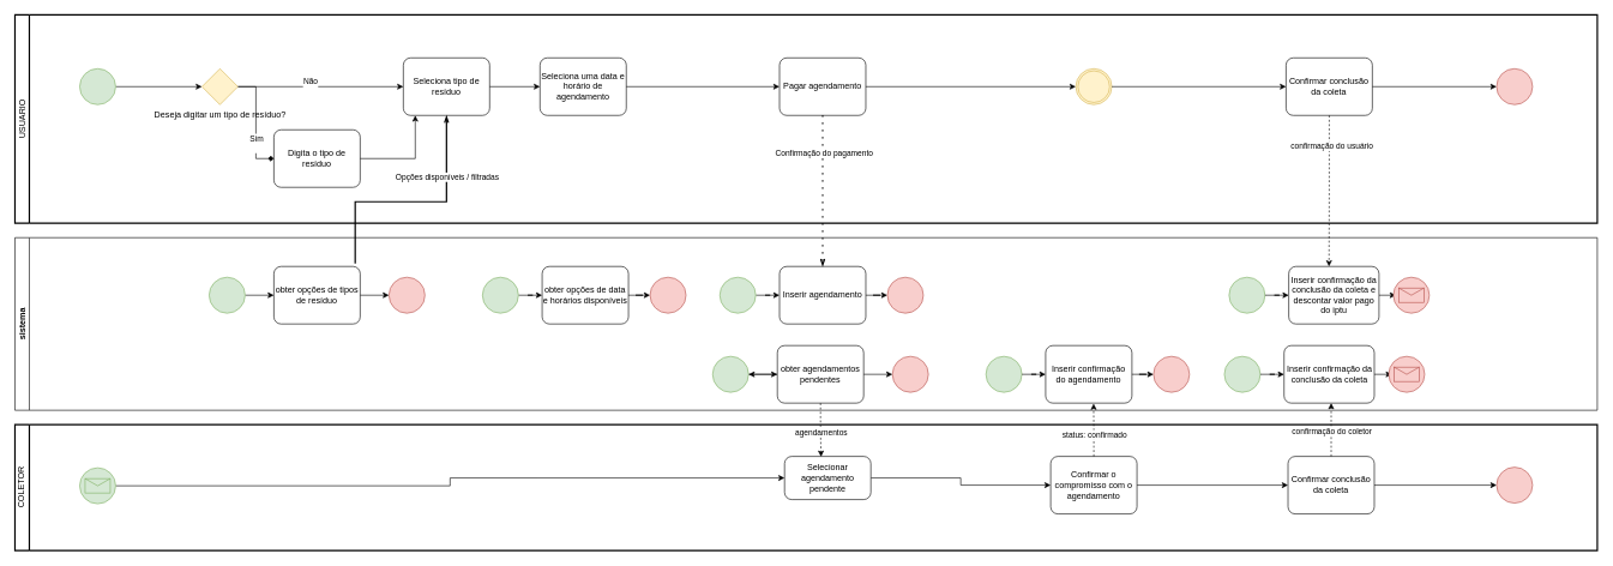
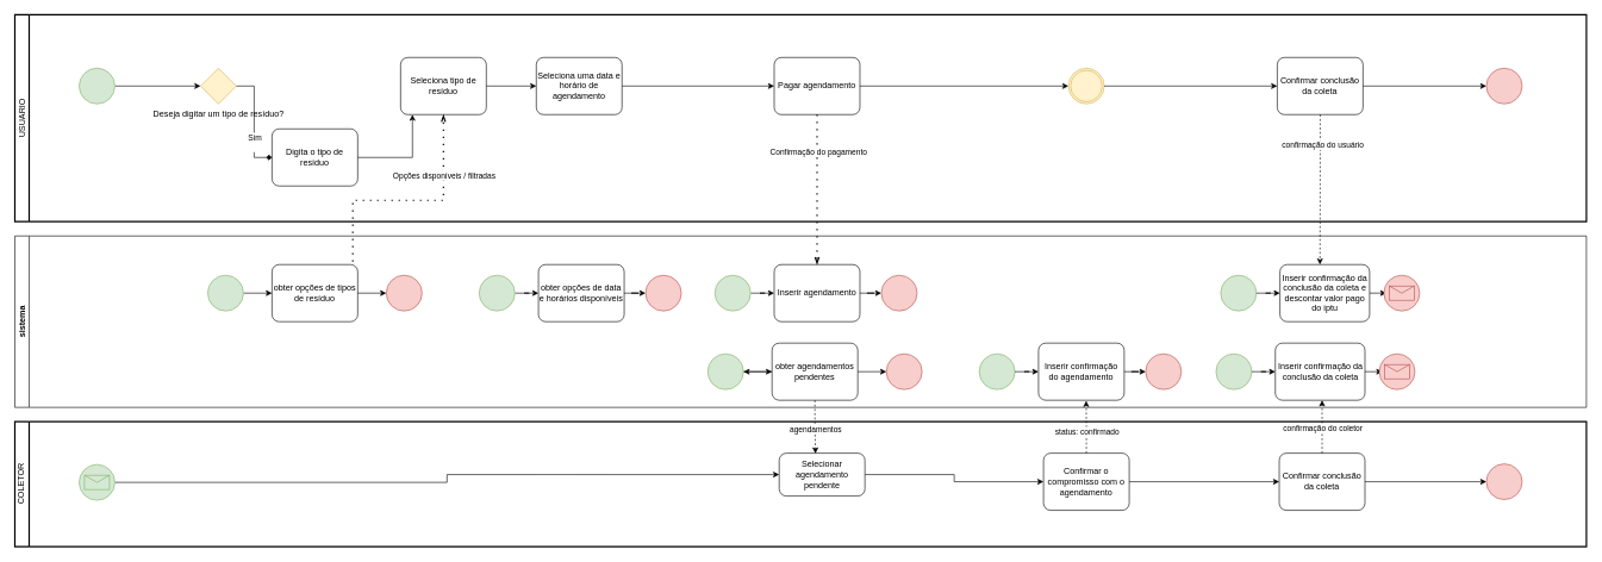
- <mxCell id="8" style="edgeStyle=orthogonalEdgeStyle;rounded=0;orthogonalLoop=1;jettySize=auto;html=1;" edge="1" parent="2" source="10" target="4"><mxGeometry relative="1" as="geometry" /></mxCell>
- <mxCell id="9" value="Não&lt;div&gt;&lt;br&gt;&lt;/div&gt;" style="edgeLabel;html=1;align=center;verticalAlign=middle;resizable=0;points=[];" vertex="1" connectable="0" parent="8"><mxGeometry x="-0.125" y="1" relative="1" as="geometry"><mxPoint x="-1" as="offset" /></mxGeometry></mxCell>
- <mxCell id="70" value="" style="fontSize=12;html=1;endFill=0;startFill=0;endSize=6;startSize=6;dashed=0;dashPattern=1 4;endArrow=openThin;startArrow=none;rounded=0;entryX=0.5;entryY=1;entryDx=0;entryDy=0;entryPerimeter=0;strokeWidth=2;exitX=0.942;exitY=-0.051;exitDx=0;exitDy=0;exitPerimeter=0;edgeStyle=elbowEdgeStyle;elbow=vertical;" edge="1" parent="1" source="34" target="4"><mxGeometry width="160" relative="1" as="geometry"><mxPoint x="320" y="255" as="sourcePoint" /><mxPoint x="600" y="315" as="targetPoint" /><Array as="points"><mxPoint x="590" y="280" /></Array></mxGeometry></mxCell>
+ <mxCell id="70" value="" style="fontSize=12;html=1;endFill=0;startFill=0;endSize=6;startSize=6;dashed=1;dashPattern=1 4;endArrow=openThin;startArrow=none;rounded=0;entryX=0.5;entryY=1;entryDx=0;entryDy=0;entryPerimeter=0;strokeWidth=2;exitX=0.942;exitY=-0.051;exitDx=0;exitDy=0;exitPerimeter=0;edgeStyle=elbowEdgeStyle;elbow=vertical;" edge="1" parent="1" source="34" target="4"><mxGeometry width="160" relative="1" as="geometry"><mxPoint x="320" y="255" as="sourcePoint" /><mxPoint x="600" y="315" as="targetPoint" /><Array as="points"><mxPoint x="590" y="280" /></Array></mxGeometry></mxCell>
